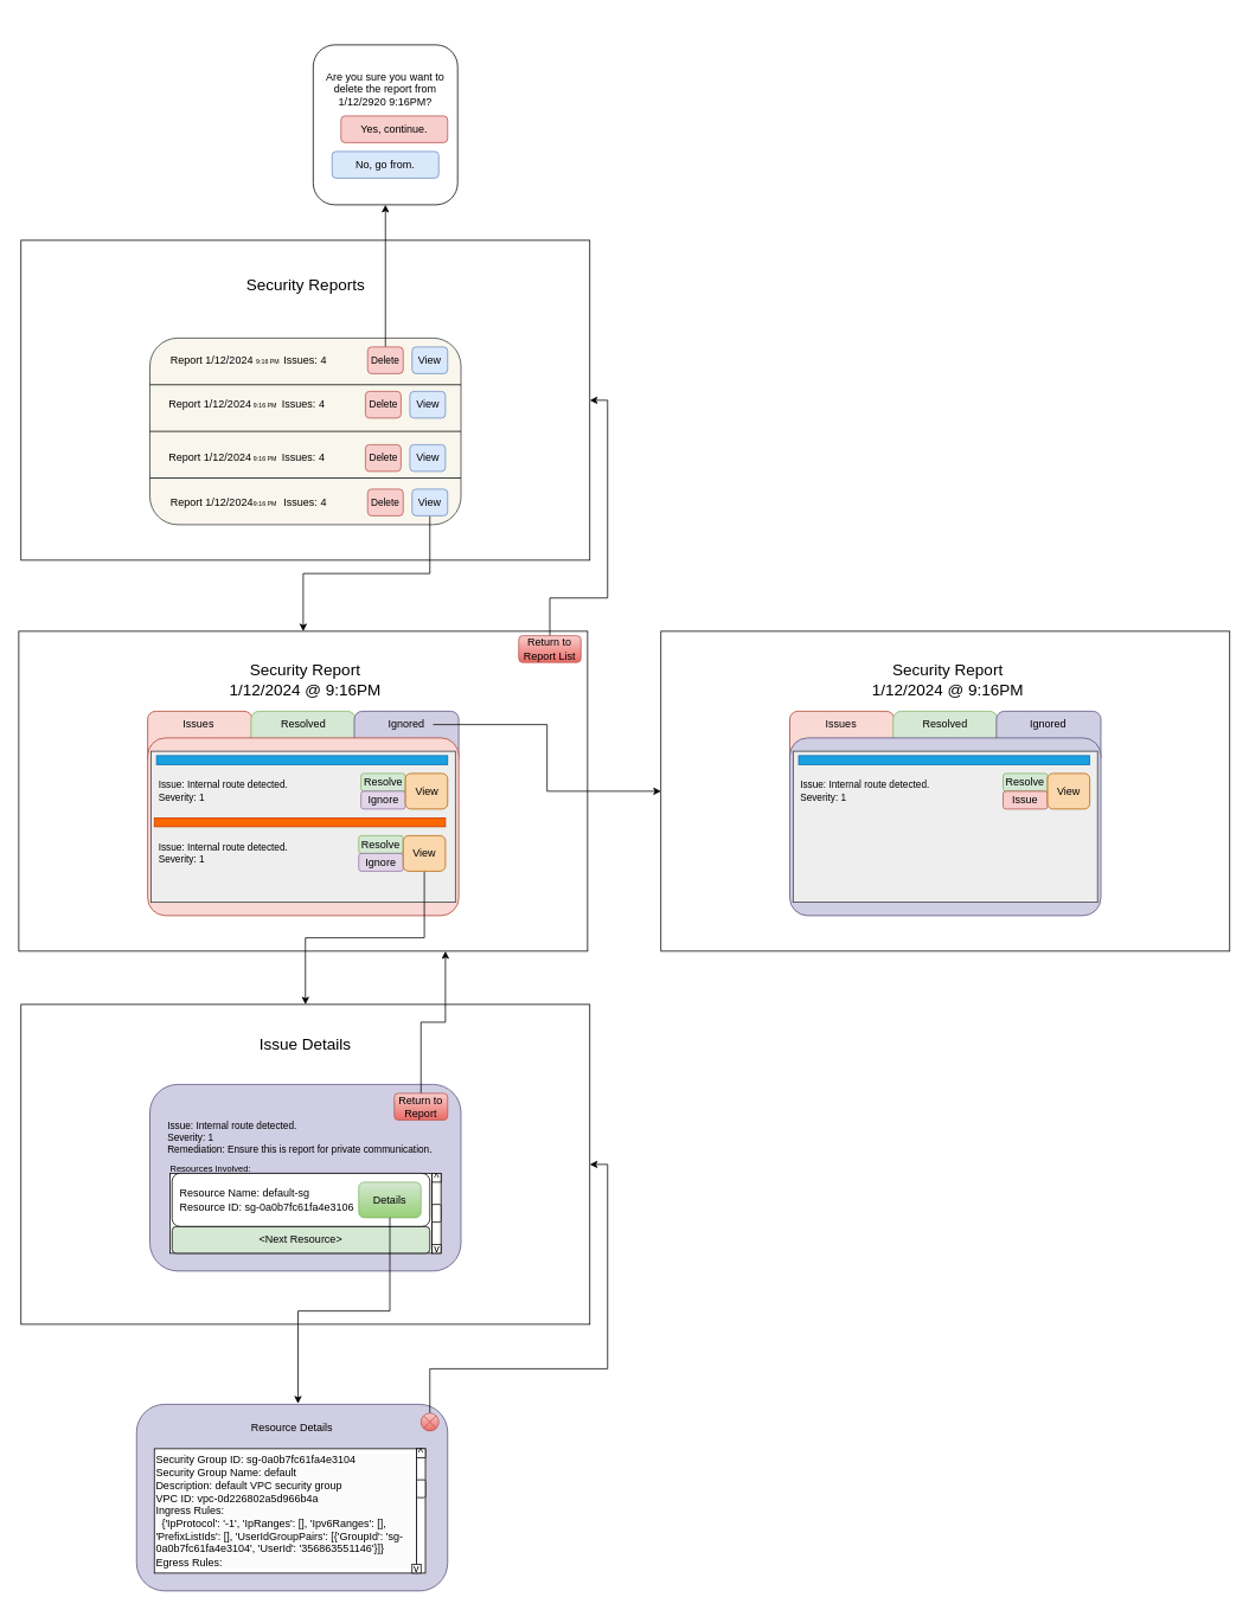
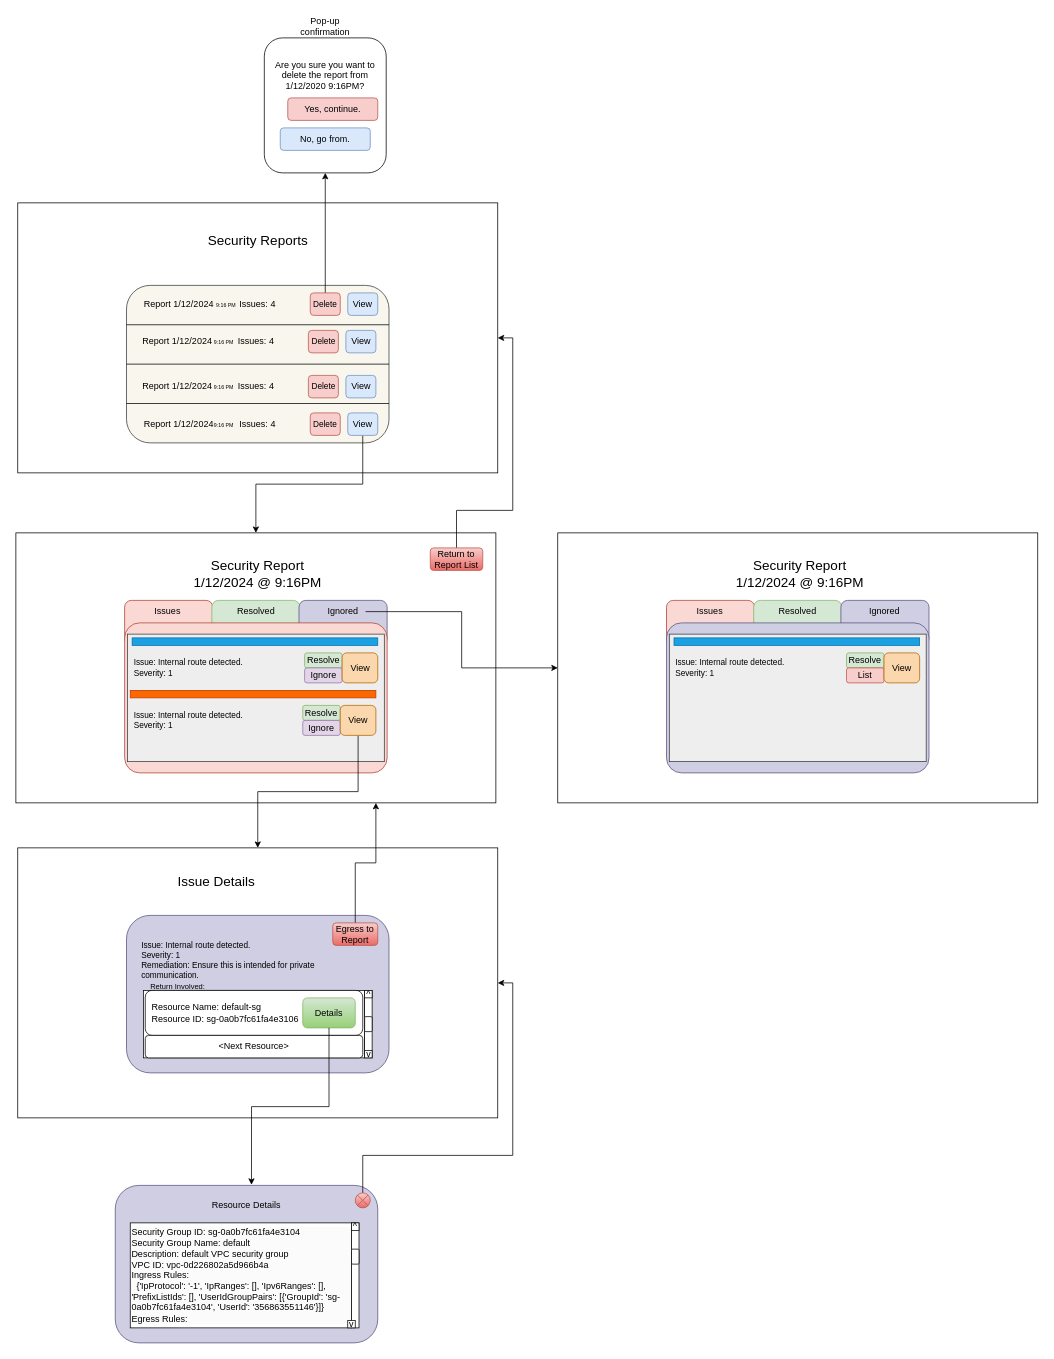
+ <mxCell id="27" value="Pop-up confirmation" style="text;html=1;align=center;verticalAlign=middle;whiteSpace=wrap;rounded=0;" parent="1" vertex="1"><mxGeometry x="403" y="20" width="60" height="30" as="geometry" /></mxCell>
- <mxCell id="28" value="Are you sure you want to delete the report from 1/12/2920 9:16PM?" style="text;html=1;align=center;verticalAlign=middle;whiteSpace=wrap;rounded=0;" parent="1" vertex="1"><mxGeometry x="353" y="80" width="160" height="40" as="geometry" /></mxCell>
+ <mxCell id="28" value="Are you sure you want to delete the report from 1/12/2020 9:16PM?" style="text;html=1;align=center;verticalAlign=middle;whiteSpace=wrap;rounded=0;" parent="1" vertex="1"><mxGeometry x="353" y="80" width="160" height="40" as="geometry" /></mxCell>
- <mxCell id="90" value="Return to Report List" style="rounded=1;whiteSpace=wrap;html=1;fillColor=#f8cecc;gradientColor=#ea6b66;strokeColor=#b85450;" parent="1" vertex="1"><mxGeometry x="583" y="715" width="70" height="30" as="geometry" /></mxCell>
+ <mxCell id="90" value="Return to Report List" style="rounded=1;whiteSpace=wrap;html=1;fillColor=#f8cecc;gradientColor=#ea6b66;strokeColor=#b85450;" parent="1" vertex="1"><mxGeometry x="573" y="730" width="70" height="30" as="geometry" /></mxCell>
- <mxCell id="68" value="Issue" style="rounded=1;whiteSpace=wrap;html=1;fillColor=#f8cecc;strokeColor=#b85450;" parent="1" vertex="1"><mxGeometry x="1128" y="890" width="50" height="20" as="geometry" /></mxCell>
+ <mxCell id="68" value="List" style="rounded=1;whiteSpace=wrap;html=1;fillColor=#f8cecc;strokeColor=#b85450;" parent="1" vertex="1"><mxGeometry x="1128" y="890" width="50" height="20" as="geometry" /></mxCell>
- <mxCell id="86" value="&lt;font style=&quot;font-size: 18px;&quot;&gt;Issue Details&lt;br&gt;&lt;/font&gt;" style="text;html=1;align=center;verticalAlign=middle;whiteSpace=wrap;rounded=0;" parent="1" vertex="1"><mxGeometry x="253" y="1160" width="180" height="30" as="geometry" /></mxCell>
+ <mxCell id="86" value="&lt;font style=&quot;font-size: 18px;&quot;&gt;Issue Details&lt;br&gt;&lt;/font&gt;" style="text;html=1;align=center;verticalAlign=middle;whiteSpace=wrap;rounded=0;" parent="1" vertex="1"><mxGeometry x="198" y="1160" width="180" height="30" as="geometry" /></mxCell>
- <mxCell id="85" value="Return to Report" style="rounded=1;whiteSpace=wrap;html=1;fillColor=#f8cecc;gradientColor=#ea6b66;strokeColor=#b85450;" parent="1" vertex="1"><mxGeometry x="443" y="1230" width="60" height="30" as="geometry" /></mxCell>
+ <mxCell id="85" value="Egress to Report" style="rounded=1;whiteSpace=wrap;html=1;fillColor=#f8cecc;gradientColor=#ea6b66;strokeColor=#b85450;" parent="1" vertex="1"><mxGeometry x="443" y="1230" width="60" height="30" as="geometry" /></mxCell>
- <mxCell id="74" value="&lt;div style=&quot;font-size: 11px;&quot;&gt;&lt;font style=&quot;font-size: 11px;&quot;&gt;Issue: Internal route detected.&lt;/font&gt;&lt;/div&gt;&lt;div style=&quot;font-size: 11px;&quot;&gt;&lt;font style=&quot;font-size: 11px;&quot;&gt;Severity: 1&lt;/font&gt;&lt;/div&gt;&lt;div style=&quot;font-size: 11px;&quot;&gt;&lt;font style=&quot;font-size: 11px;&quot;&gt;Remediation: Ensure this is report for private communication.&lt;/font&gt;&lt;/div&gt;" style="text;html=1;align=left;verticalAlign=middle;whiteSpace=wrap;rounded=0;" parent="1" vertex="1"><mxGeometry x="185.5" y="1250" width="307.5" height="60" as="geometry" /></mxCell>
+ <mxCell id="74" value="&lt;div style=&quot;font-size: 11px;&quot;&gt;&lt;font style=&quot;font-size: 11px;&quot;&gt;Issue: Internal route detected.&lt;/font&gt;&lt;/div&gt;&lt;div style=&quot;font-size: 11px;&quot;&gt;&lt;font style=&quot;font-size: 11px;&quot;&gt;Severity: 1&lt;/font&gt;&lt;/div&gt;&lt;div style=&quot;font-size: 11px;&quot;&gt;&lt;font style=&quot;font-size: 11px;&quot;&gt;Remediation: Ensure this is intended for private communication.&lt;/font&gt;&lt;/div&gt;" style="text;html=1;align=left;verticalAlign=middle;whiteSpace=wrap;rounded=0;" parent="1" vertex="1"><mxGeometry x="185.5" y="1250" width="307.5" height="60" as="geometry" /></mxCell>
- <mxCell id="80" value="&lt;font style=&quot;font-size: 10px;&quot;&gt;Resources Involved:&lt;/font&gt;" style="text;html=1;align=center;verticalAlign=middle;resizable=0;points=[];autosize=1;strokeColor=none;fillColor=none;" parent="1" vertex="1"><mxGeometry x="180.5" y="1300" width="110" height="30" as="geometry" /></mxCell>
+ <mxCell id="80" value="&lt;font style=&quot;font-size: 10px;&quot;&gt;Return Involved:&lt;/font&gt;" style="text;html=1;align=center;verticalAlign=middle;resizable=0;points=[];autosize=1;strokeColor=none;fillColor=none;" parent="1" vertex="1"><mxGeometry x="180.5" y="1300" width="110" height="30" as="geometry" /></mxCell>
- <mxCell id="82" value="&amp;lt;Next Resource&amp;gt;" style="rounded=1;whiteSpace=wrap;html=1;fillColor=#d5e8d4;" parent="1" vertex="1"><mxGeometry x="193" y="1380" width="290" height="30" as="geometry" /></mxCell>
+ <mxCell id="82" value="&amp;lt;Next Resource&amp;gt;" style="rounded=1;whiteSpace=wrap;html=1;" parent="1" vertex="1"><mxGeometry x="193" y="1380" width="290" height="30" as="geometry" /></mxCell>
